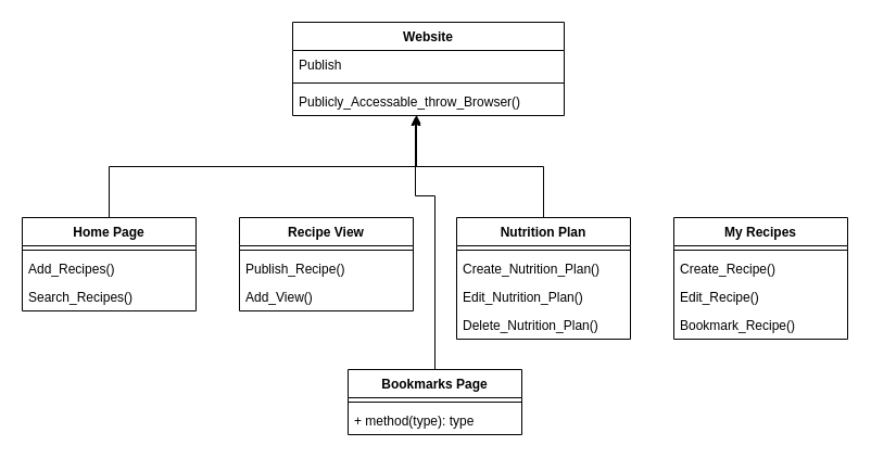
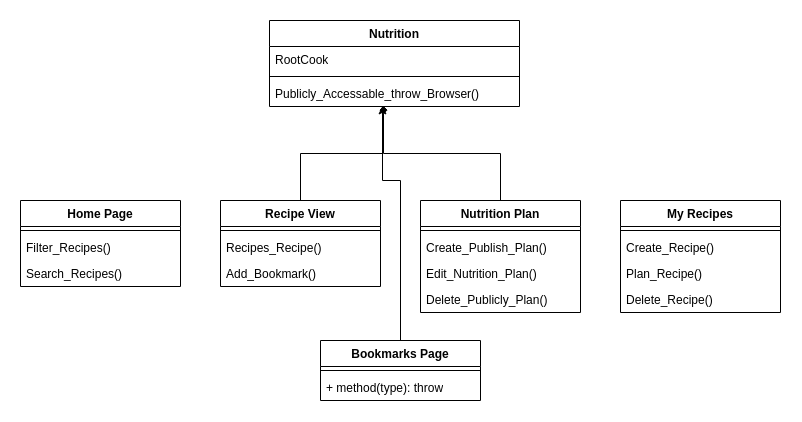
- <mxCell id="2" value="Website" style="swimlane;fontStyle=1;align=center;verticalAlign=top;childLayout=stackLayout;horizontal=1;startSize=26;horizontalStack=0;resizeParent=1;resizeParentMax=0;resizeLast=0;collapsible=1;marginBottom=0;whiteSpace=wrap;html=1;" vertex="1" parent="1"><mxGeometry x="269" y="20" width="250" height="86" as="geometry" /></mxCell>
+ <mxCell id="2" value="Nutrition" style="swimlane;fontStyle=1;align=center;verticalAlign=top;childLayout=stackLayout;horizontal=1;startSize=26;horizontalStack=0;resizeParent=1;resizeParentMax=0;resizeLast=0;collapsible=1;marginBottom=0;whiteSpace=wrap;html=1;" vertex="1" parent="1"><mxGeometry x="269" y="20" width="250" height="86" as="geometry" /></mxCell>
- <mxCell id="3" value="Publish&lt;br&gt;" style="text;strokeColor=none;fillColor=none;align=left;verticalAlign=top;spacingLeft=4;spacingRight=4;overflow=hidden;rotatable=0;points=[[0,0.5],[1,0.5]];portConstraint=eastwest;whiteSpace=wrap;html=1;" vertex="1" parent="2"><mxGeometry y="26" width="250" height="26" as="geometry" /></mxCell>
+ <mxCell id="3" value="RootCook&lt;br&gt;" style="text;strokeColor=none;fillColor=none;align=left;verticalAlign=top;spacingLeft=4;spacingRight=4;overflow=hidden;rotatable=0;points=[[0,0.5],[1,0.5]];portConstraint=eastwest;whiteSpace=wrap;html=1;" vertex="1" parent="2"><mxGeometry y="26" width="250" height="26" as="geometry" /></mxCell>
- <mxCell id="16" style="edgeStyle=orthogonalEdgeStyle;rounded=0;orthogonalLoop=1;jettySize=auto;html=1;entryX=0.456;entryY=0.977;entryDx=0;entryDy=0;entryPerimeter=0;" edge="1" parent="1" source="17" target="5"><mxGeometry relative="1" as="geometry" /></mxCell>
+ <mxCell id="16" style="edgeStyle=orthogonalEdgeStyle;rounded=0;orthogonalLoop=1;jettySize=auto;html=1;entryX=0.456;entryY=0.977;entryDx=0;entryDy=0;entryPerimeter=0;endArrow=diamond;" edge="1" parent="1" source="17" target="5"><mxGeometry relative="1" as="geometry" /></mxCell>
- <mxCell id="6" style="edgeStyle=orthogonalEdgeStyle;rounded=0;orthogonalLoop=1;jettySize=auto;html=1;exitX=0.5;exitY=0;exitDx=0;exitDy=0;entryX=0.456;entryY=1.038;entryDx=0;entryDy=0;entryPerimeter=0;" edge="1" parent="1" source="7" target="5"><mxGeometry relative="1" as="geometry" /></mxCell>
- <mxCell id="27" style="edgeStyle=orthogonalEdgeStyle;rounded=0;orthogonalLoop=1;jettySize=auto;html=1;entryX=0.452;entryY=1.038;entryDx=0;entryDy=0;entryPerimeter=0;" edge="1" parent="1" source="28" target="5"><mxGeometry relative="1" as="geometry"><Array as="points"><mxPoint x="400" y="180" /><mxPoint x="382" y="180" /></Array></mxGeometry></mxCell>
+ <mxCell id="27" style="edgeStyle=orthogonalEdgeStyle;rounded=0;orthogonalLoop=1;jettySize=auto;html=1;entryX=0.452;entryY=1.038;entryDx=0;entryDy=0;entryPerimeter=0;endArrow=none;" edge="1" parent="1" source="28" target="5"><mxGeometry relative="1" as="geometry"><Array as="points"><mxPoint x="400" y="180" /><mxPoint x="382" y="180" /></Array></mxGeometry></mxCell>
+ <mxCell id="11" style="edgeStyle=orthogonalEdgeStyle;rounded=0;orthogonalLoop=1;jettySize=auto;html=1;entryX=0.452;entryY=0.977;entryDx=0;entryDy=0;entryPerimeter=0;" edge="1" parent="1" source="12" target="5"><mxGeometry relative="1" as="geometry" /></mxCell>
- <mxCell id="9" value="Add_Recipes()" style="text;strokeColor=none;fillColor=none;align=left;verticalAlign=top;spacingLeft=4;spacingRight=4;overflow=hidden;rotatable=0;points=[[0,0.5],[1,0.5]];portConstraint=eastwest;whiteSpace=wrap;html=1;" vertex="1" parent="7"><mxGeometry y="34" width="160" height="26" as="geometry" /></mxCell>
+ <mxCell id="9" value="Filter_Recipes()" style="text;strokeColor=none;fillColor=none;align=left;verticalAlign=top;spacingLeft=4;spacingRight=4;overflow=hidden;rotatable=0;points=[[0,0.5],[1,0.5]];portConstraint=eastwest;whiteSpace=wrap;html=1;" vertex="1" parent="7"><mxGeometry y="34" width="160" height="26" as="geometry" /></mxCell>
- <mxCell id="14" value="Publish_Recipe()" style="text;strokeColor=none;fillColor=none;align=left;verticalAlign=top;spacingLeft=4;spacingRight=4;overflow=hidden;rotatable=0;points=[[0,0.5],[1,0.5]];portConstraint=eastwest;whiteSpace=wrap;html=1;" vertex="1" parent="12"><mxGeometry y="34" width="160" height="26" as="geometry" /></mxCell>
+ <mxCell id="14" value="Recipes_Recipe()" style="text;strokeColor=none;fillColor=none;align=left;verticalAlign=top;spacingLeft=4;spacingRight=4;overflow=hidden;rotatable=0;points=[[0,0.5],[1,0.5]];portConstraint=eastwest;whiteSpace=wrap;html=1;" vertex="1" parent="12"><mxGeometry y="34" width="160" height="26" as="geometry" /></mxCell>
- <mxCell id="19" value="Create_Nutrition_Plan()" style="text;strokeColor=none;fillColor=none;align=left;verticalAlign=top;spacingLeft=4;spacingRight=4;overflow=hidden;rotatable=0;points=[[0,0.5],[1,0.5]];portConstraint=eastwest;whiteSpace=wrap;html=1;" vertex="1" parent="17"><mxGeometry y="34" width="160" height="26" as="geometry" /></mxCell>
+ <mxCell id="19" value="Create_Publish_Plan()" style="text;strokeColor=none;fillColor=none;align=left;verticalAlign=top;spacingLeft=4;spacingRight=4;overflow=hidden;rotatable=0;points=[[0,0.5],[1,0.5]];portConstraint=eastwest;whiteSpace=wrap;html=1;" vertex="1" parent="17"><mxGeometry y="34" width="160" height="26" as="geometry" /></mxCell>
- <mxCell id="15" value="Add_View()" style="text;strokeColor=none;fillColor=none;align=left;verticalAlign=top;spacingLeft=4;spacingRight=4;overflow=hidden;rotatable=0;points=[[0,0.5],[1,0.5]];portConstraint=eastwest;whiteSpace=wrap;html=1;" vertex="1" parent="12"><mxGeometry y="60" width="160" height="26" as="geometry" /></mxCell>
+ <mxCell id="15" value="Add_Bookmark()" style="text;strokeColor=none;fillColor=none;align=left;verticalAlign=top;spacingLeft=4;spacingRight=4;overflow=hidden;rotatable=0;points=[[0,0.5],[1,0.5]];portConstraint=eastwest;whiteSpace=wrap;html=1;" vertex="1" parent="12"><mxGeometry y="60" width="160" height="26" as="geometry" /></mxCell>
- <mxCell id="25" value="Edit_Recipe()" style="text;strokeColor=none;fillColor=none;align=left;verticalAlign=top;spacingLeft=4;spacingRight=4;overflow=hidden;rotatable=0;points=[[0,0.5],[1,0.5]];portConstraint=eastwest;whiteSpace=wrap;html=1;" vertex="1" parent="22"><mxGeometry y="60" width="160" height="26" as="geometry" /></mxCell>
+ <mxCell id="25" value="Plan_Recipe()" style="text;strokeColor=none;fillColor=none;align=left;verticalAlign=top;spacingLeft=4;spacingRight=4;overflow=hidden;rotatable=0;points=[[0,0.5],[1,0.5]];portConstraint=eastwest;whiteSpace=wrap;html=1;" vertex="1" parent="22"><mxGeometry y="60" width="160" height="26" as="geometry" /></mxCell>
- <mxCell id="21" value="Delete_Nutrition_Plan()" style="text;strokeColor=none;fillColor=none;align=left;verticalAlign=top;spacingLeft=4;spacingRight=4;overflow=hidden;rotatable=0;points=[[0,0.5],[1,0.5]];portConstraint=eastwest;whiteSpace=wrap;html=1;" vertex="1" parent="17"><mxGeometry y="86" width="160" height="26" as="geometry" /></mxCell>
+ <mxCell id="21" value="Delete_Publicly_Plan()" style="text;strokeColor=none;fillColor=none;align=left;verticalAlign=top;spacingLeft=4;spacingRight=4;overflow=hidden;rotatable=0;points=[[0,0.5],[1,0.5]];portConstraint=eastwest;whiteSpace=wrap;html=1;" vertex="1" parent="17"><mxGeometry y="86" width="160" height="26" as="geometry" /></mxCell>
- <mxCell id="26" value="Bookmark_Recipe()" style="text;strokeColor=none;fillColor=none;align=left;verticalAlign=top;spacingLeft=4;spacingRight=4;overflow=hidden;rotatable=0;points=[[0,0.5],[1,0.5]];portConstraint=eastwest;whiteSpace=wrap;html=1;" vertex="1" parent="22"><mxGeometry y="86" width="160" height="26" as="geometry" /></mxCell>
+ <mxCell id="26" value="Delete_Recipe()" style="text;strokeColor=none;fillColor=none;align=left;verticalAlign=top;spacingLeft=4;spacingRight=4;overflow=hidden;rotatable=0;points=[[0,0.5],[1,0.5]];portConstraint=eastwest;whiteSpace=wrap;html=1;" vertex="1" parent="22"><mxGeometry y="86" width="160" height="26" as="geometry" /></mxCell>
- <mxCell id="30" value="+ method(type): type" style="text;strokeColor=none;fillColor=none;align=left;verticalAlign=top;spacingLeft=4;spacingRight=4;overflow=hidden;rotatable=0;points=[[0,0.5],[1,0.5]];portConstraint=eastwest;whiteSpace=wrap;html=1;" vertex="1" parent="28"><mxGeometry y="34" width="160" height="26" as="geometry" /></mxCell>
+ <mxCell id="30" value="+ method(type): throw" style="text;strokeColor=none;fillColor=none;align=left;verticalAlign=top;spacingLeft=4;spacingRight=4;overflow=hidden;rotatable=0;points=[[0,0.5],[1,0.5]];portConstraint=eastwest;whiteSpace=wrap;html=1;" vertex="1" parent="28"><mxGeometry y="34" width="160" height="26" as="geometry" /></mxCell>
